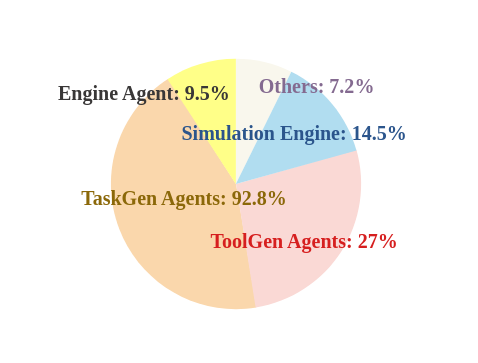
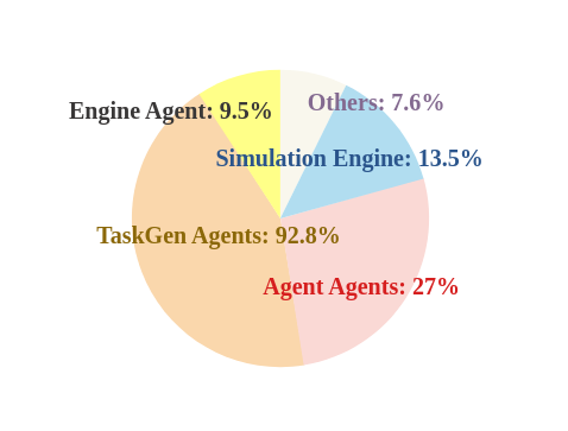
- <mxCell id="11" value="&lt;font style=&quot;font-size: 8px; color: light-dark(rgb(132, 106, 144), rgb(237, 237, 237));&quot;&gt;Others: 7.2%&lt;/font&gt;" style="text;html=1;align=center;verticalAlign=middle;resizable=0;points=[];autosize=1;strokeColor=none;fillColor=none;fontColor=light-dark(#393737, #ededed);fontStyle=1;fontFamily=Times New Roman;" vertex="1" parent="1"><mxGeometry x="95.75" y="20" width="60" height="26" as="geometry" /></mxCell>
+ <mxCell id="11" value="&lt;font style=&quot;font-size: 8px; color: light-dark(rgb(132, 106, 144), rgb(237, 237, 237));&quot;&gt;Others: 7.6%&lt;/font&gt;" style="text;html=1;align=center;verticalAlign=middle;resizable=0;points=[];autosize=1;strokeColor=none;fillColor=none;fontColor=light-dark(#393737, #ededed);fontStyle=1;fontFamily=Times New Roman;" vertex="1" parent="1"><mxGeometry x="95.75" y="20" width="60" height="26" as="geometry" /></mxCell>
- <mxCell id="10" value="&lt;font style=&quot;font-size: 8px; color: light-dark(rgb(43, 85, 140), rgb(237, 237, 237));&quot;&gt;Simulation Engine: 14.5%&lt;/font&gt;" style="text;html=1;align=center;verticalAlign=middle;resizable=0;points=[];autosize=1;strokeColor=none;fillColor=none;fontColor=light-dark(#393737, #ededed);fontStyle=1;fontFamily=Times New Roman;" vertex="1" parent="1"><mxGeometry x="65.15" y="38.77" width="103" height="26" as="geometry" /></mxCell>
+ <mxCell id="10" value="&lt;font style=&quot;font-size: 8px; color: light-dark(rgb(43, 85, 140), rgb(237, 237, 237));&quot;&gt;Simulation Engine: 13.5%&lt;/font&gt;" style="text;html=1;align=center;verticalAlign=middle;resizable=0;points=[];autosize=1;strokeColor=none;fillColor=none;fontColor=light-dark(#393737, #ededed);fontStyle=1;fontFamily=Times New Roman;" vertex="1" parent="1"><mxGeometry x="65.15" y="38.77" width="103" height="26" as="geometry" /></mxCell>
- <mxCell id="9" value="&lt;font style=&quot;font-size: 8px; color: light-dark(rgb(214, 31, 31), rgb(237, 237, 237));&quot;&gt;ToolGen Agents: 27%&lt;/font&gt;" style="text;html=1;align=center;verticalAlign=middle;resizable=0;points=[];autosize=1;strokeColor=none;fillColor=none;fontColor=light-dark(#393737, #ededed);fontStyle=1;fontFamily=Times New Roman;" vertex="1" parent="1"><mxGeometry x="76.82" y="82" width="89" height="26" as="geometry" /></mxCell>
+ <mxCell id="9" value="&lt;font style=&quot;font-size: 8px; color: light-dark(rgb(214, 31, 31), rgb(237, 237, 237));&quot;&gt;Agent Agents: 27%&lt;/font&gt;" style="text;html=1;align=center;verticalAlign=middle;resizable=0;points=[];autosize=1;strokeColor=none;fillColor=none;fontColor=light-dark(#393737, #ededed);fontStyle=1;fontFamily=Times New Roman;" vertex="1" parent="1"><mxGeometry x="76.82" y="82" width="89" height="26" as="geometry" /></mxCell>
